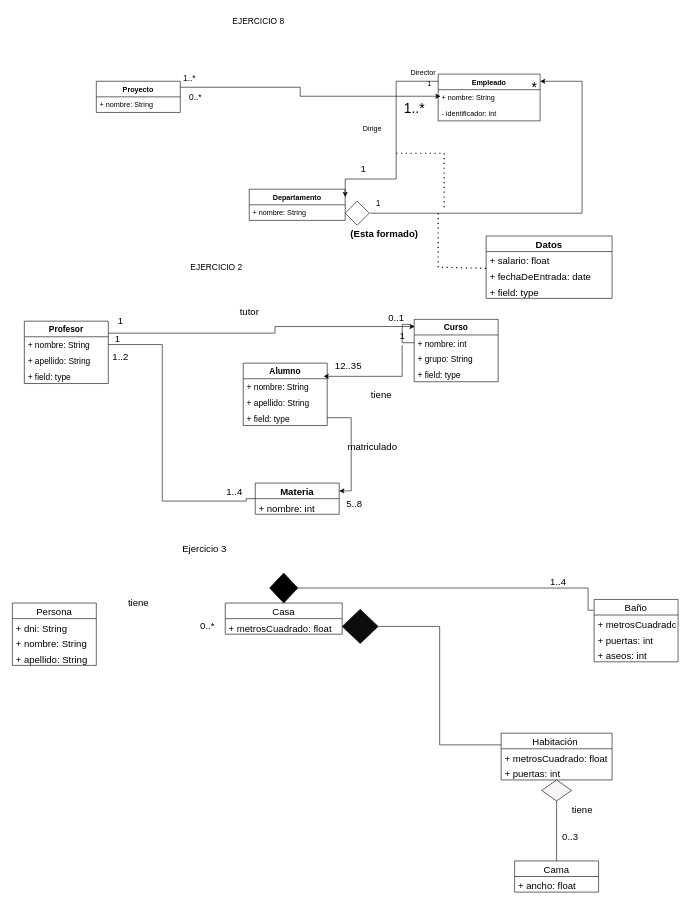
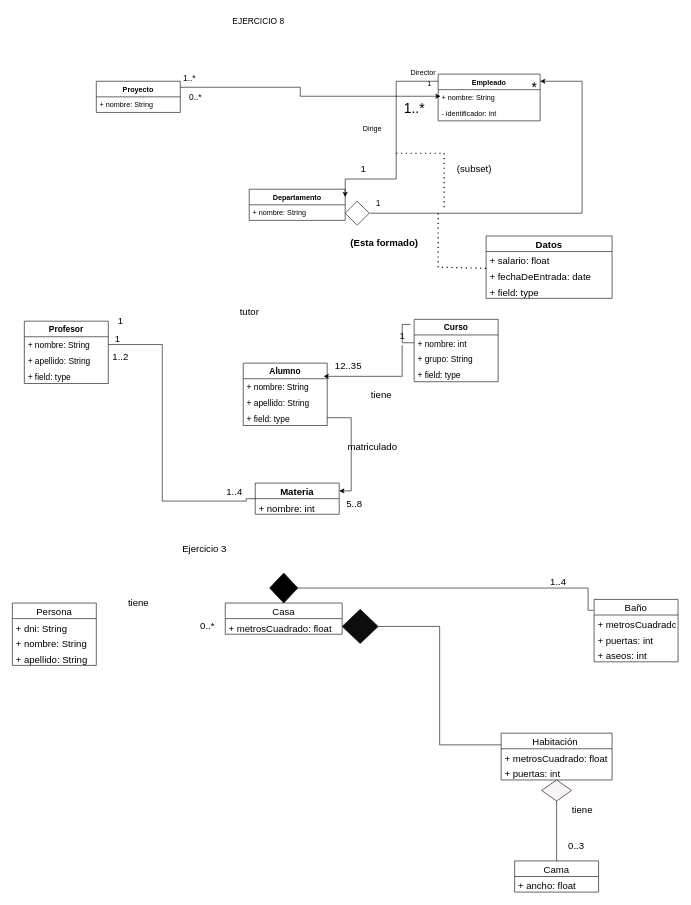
+ <mxCell id="43" value="(subset)" style="text;html=1;align=center;verticalAlign=middle;resizable=0;points=[];autosize=1;strokeColor=none;fillColor=none;fontSize=16;" parent="1" vertex="1"><mxGeometry x="750" y="265" width="80" height="30" as="geometry" /></mxCell>
- <mxCell id="35" value="&lt;b&gt;(Esta formado)&lt;/b&gt;" style="text;html=1;align=center;verticalAlign=middle;resizable=0;points=[];autosize=1;strokeColor=none;fillColor=none;fontSize=16;" parent="1" vertex="1"><mxGeometry x="570" y="375" width="140" height="30" as="geometry" /></mxCell>
+ <mxCell id="35" value="&lt;b&gt;(Esta formado)&lt;/b&gt;" style="text;html=1;align=center;verticalAlign=middle;resizable=0;points=[];autosize=1;strokeColor=none;fillColor=none;fontSize=16;" parent="1" vertex="1"><mxGeometry x="570" y="390" width="140" height="30" as="geometry" /></mxCell>
- <mxCell id="20" value="EJERCICIO 2" style="text;html=1;align=center;verticalAlign=middle;resizable=0;points=[];autosize=1;strokeColor=none;fillColor=none;fontSize=14;" parent="1" vertex="1"><mxGeometry x="305" y="430" width="110" height="30" as="geometry" /></mxCell>
- <mxCell id="52" value="0..1" style="text;html=1;align=center;verticalAlign=middle;resizable=0;points=[];autosize=1;strokeColor=none;fillColor=none;fontSize=16;" parent="1" vertex="1"><mxGeometry x="635" y="515" width="50" height="30" as="geometry" /></mxCell>
- <mxCell id="49" style="edgeStyle=orthogonalEdgeStyle;rounded=0;orthogonalLoop=1;jettySize=auto;html=1;entryX=0.007;entryY=0.115;entryDx=0;entryDy=0;entryPerimeter=0;fontSize=16;" parent="1" source="21" target="29" edge="1"><mxGeometry relative="1" as="geometry"><Array as="points"><mxPoint x="458" y="555" /><mxPoint x="458" y="544" /></Array></mxGeometry></mxCell>
- <mxCell id="85" value="0..3" style="text;html=1;align=center;verticalAlign=middle;resizable=0;points=[];autosize=1;strokeColor=none;fillColor=none;fontSize=16;" parent="1" vertex="1"><mxGeometry x="925" y="1380" width="50" height="30" as="geometry" /></mxCell>
+ <mxCell id="85" value="0..3" style="text;html=1;align=center;verticalAlign=middle;resizable=0;points=[];autosize=1;strokeColor=none;fillColor=none;fontSize=16;" parent="1" vertex="1"><mxGeometry x="935" y="1395" width="50" height="30" as="geometry" /></mxCell>
